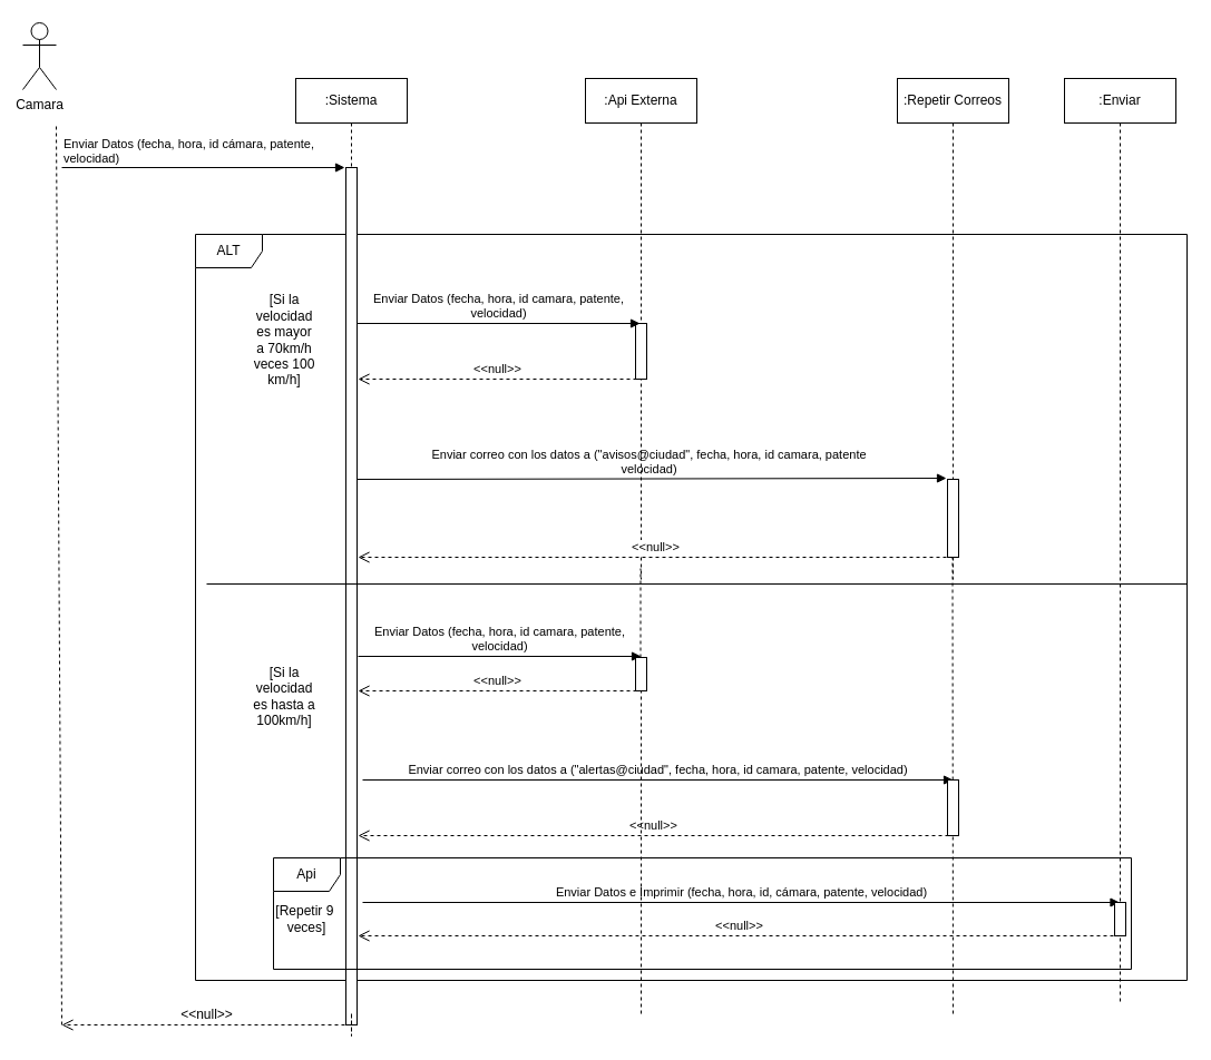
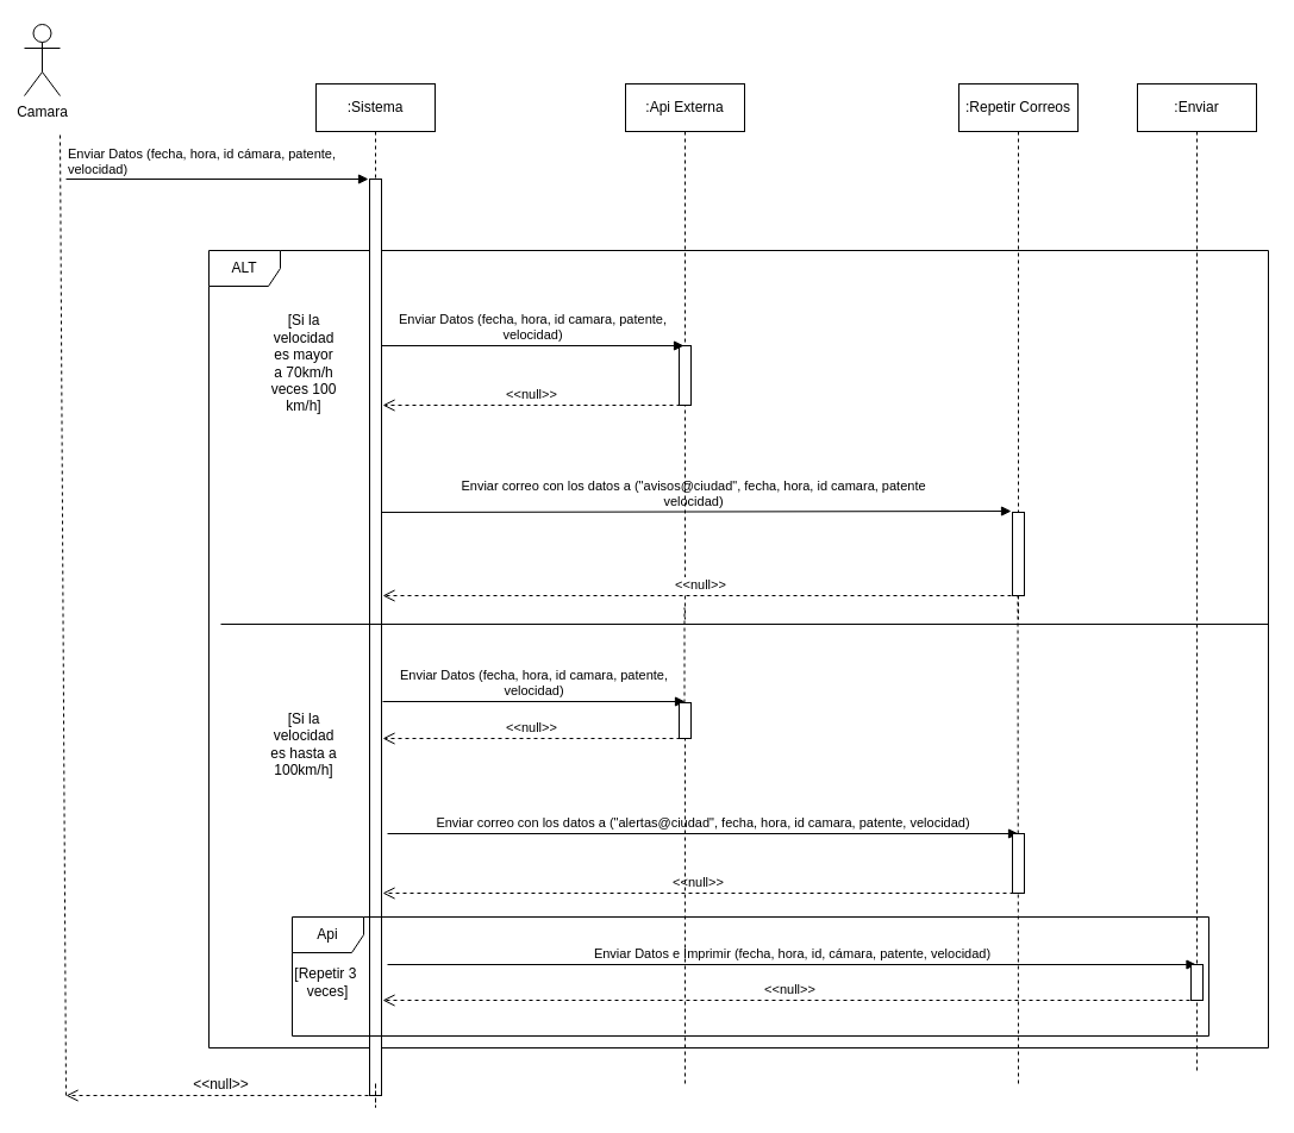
- <mxCell id="35" value="[Repetir 9&amp;nbsp;&lt;br&gt;veces]" style="text;html=1;strokeColor=none;fillColor=none;align=center;verticalAlign=middle;whiteSpace=wrap;rounded=0;fontFamily=Helvetica;fontSize=12;fontColor=default;" parent="1" vertex="1"><mxGeometry x="245" y="810" width="60" height="30" as="geometry" /></mxCell>
+ <mxCell id="35" value="[Repetir 3&amp;nbsp;&lt;br&gt;veces]" style="text;html=1;strokeColor=none;fillColor=none;align=center;verticalAlign=middle;whiteSpace=wrap;rounded=0;fontFamily=Helvetica;fontSize=12;fontColor=default;" parent="1" vertex="1"><mxGeometry x="245" y="810" width="60" height="30" as="geometry" /></mxCell>
